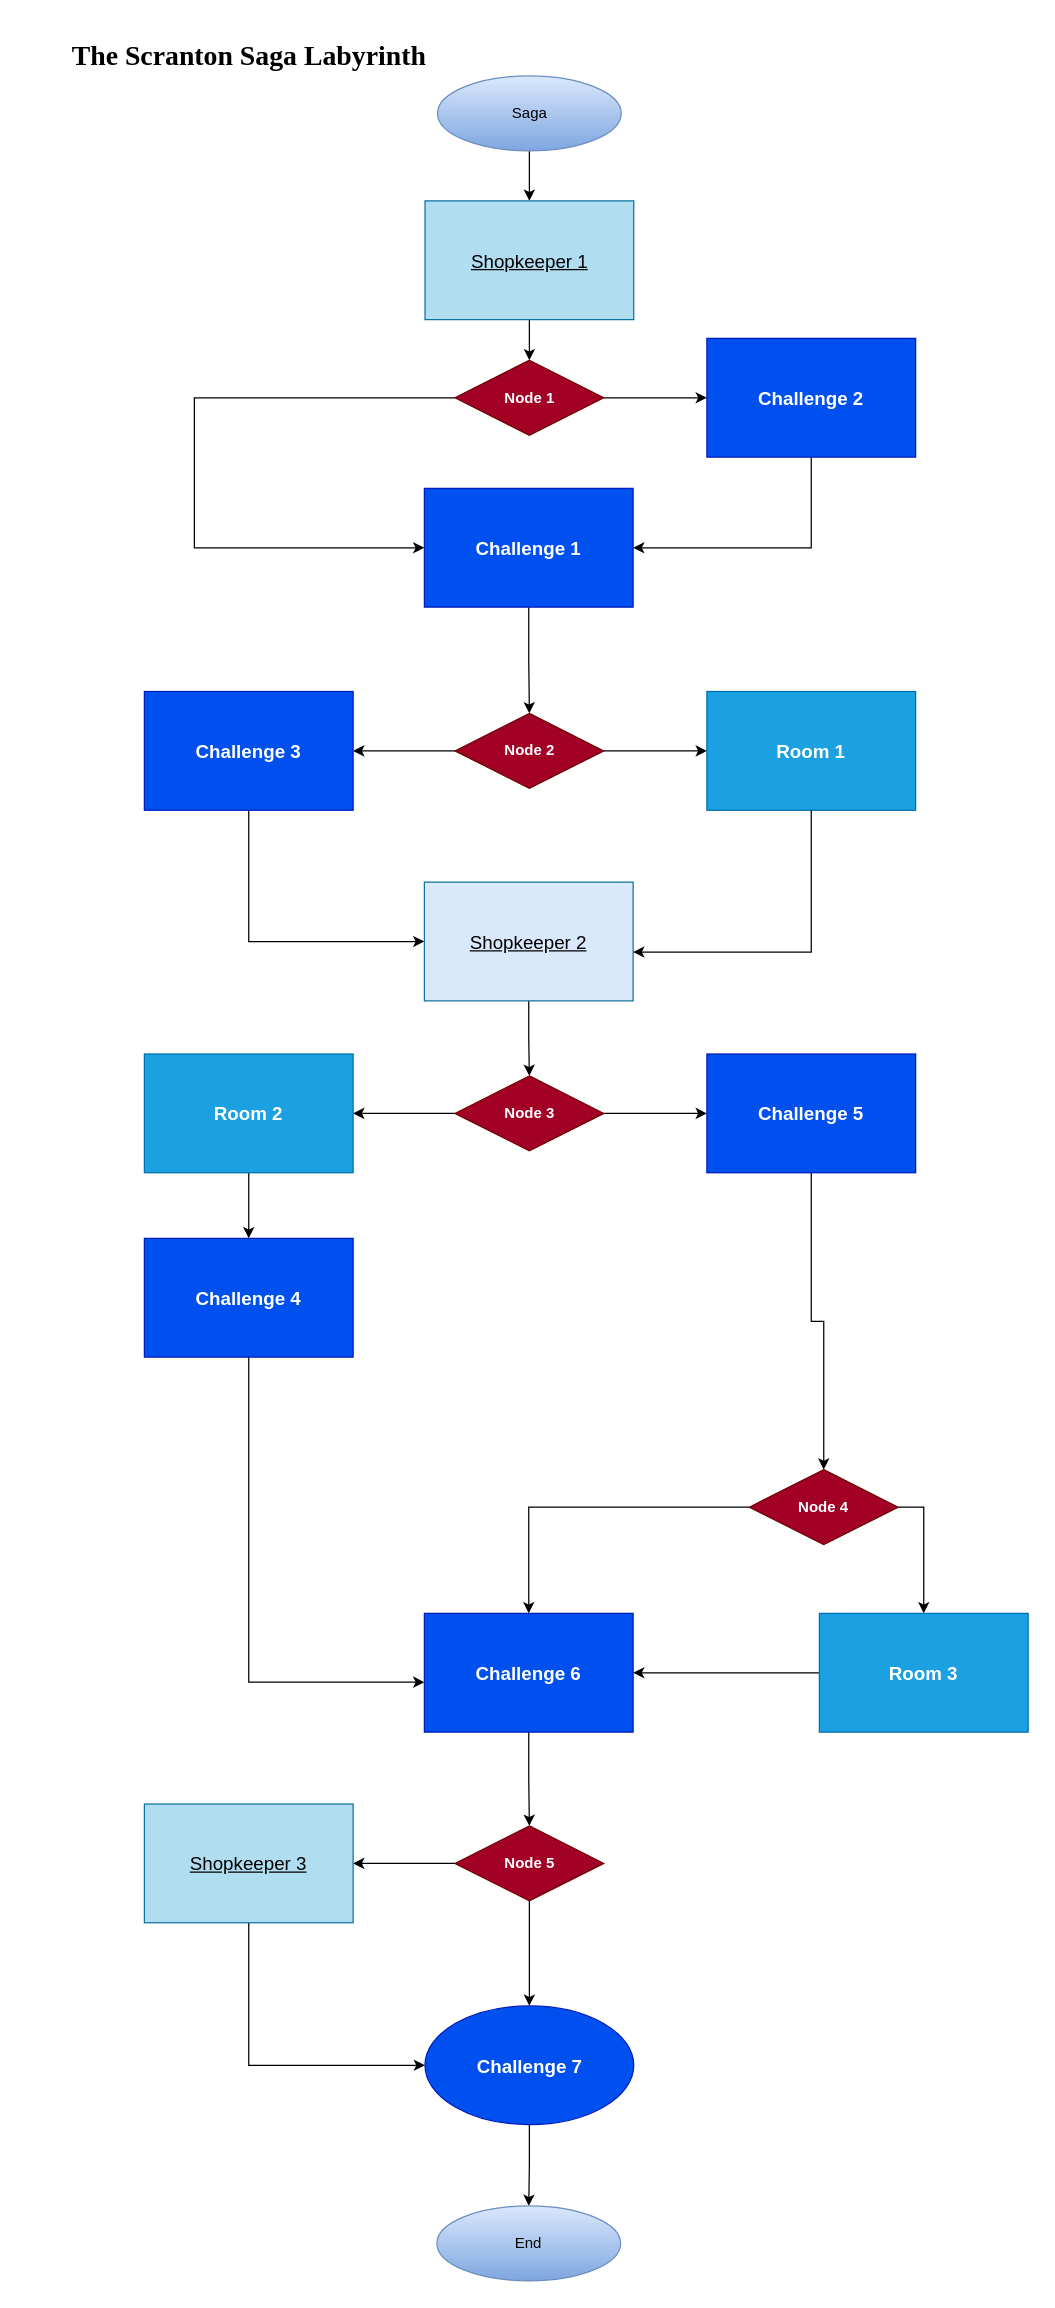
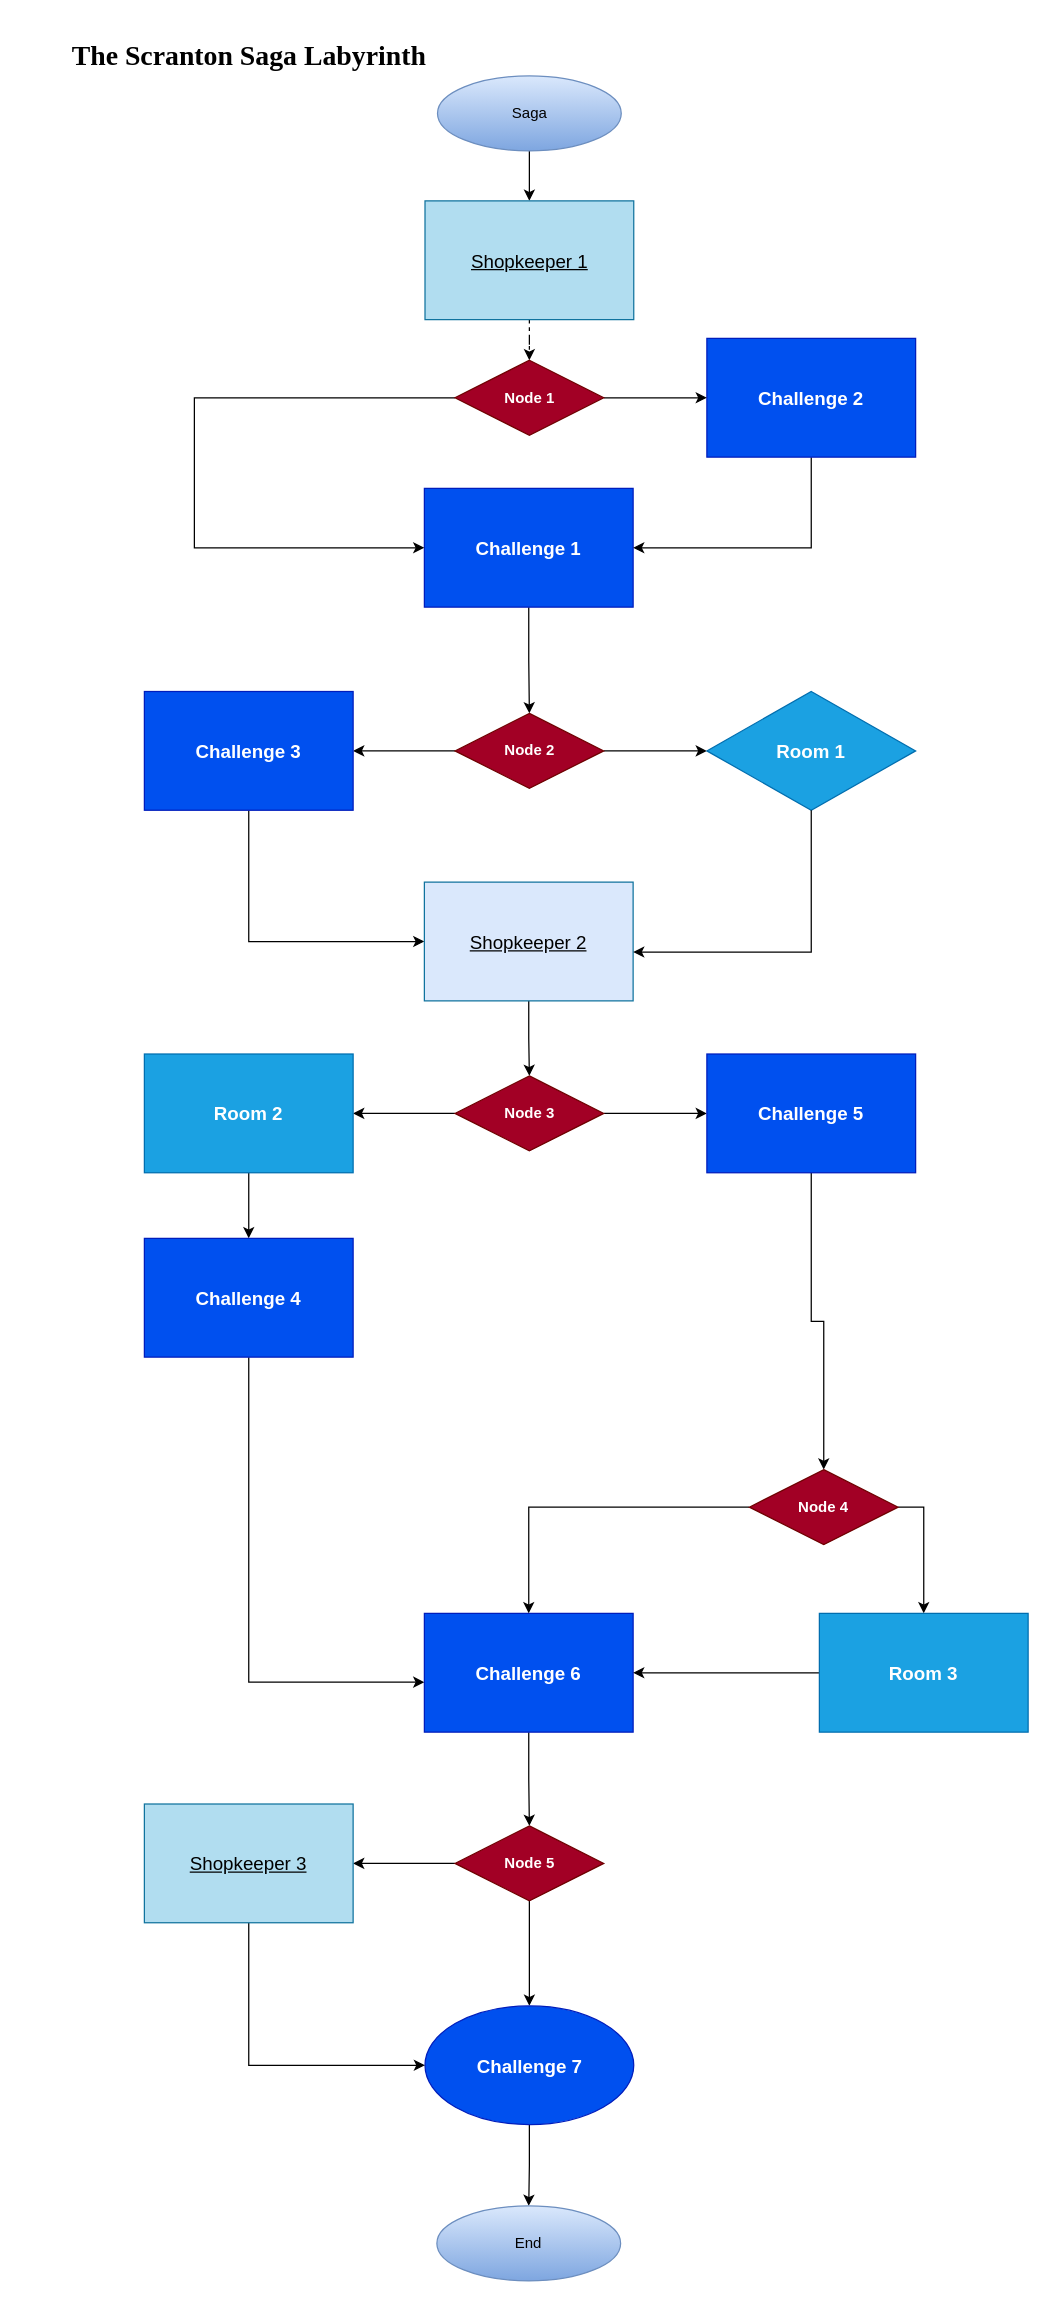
- <mxCell id="4" style="edgeStyle=orthogonalEdgeStyle;rounded=0;orthogonalLoop=1;jettySize=auto;html=1;" parent="1" source="5" target="12" edge="1"><mxGeometry relative="1" as="geometry" /></mxCell>
+ <mxCell id="4" style="edgeStyle=orthogonalEdgeStyle;rounded=0;orthogonalLoop=1;jettySize=auto;html=1;dashed=1;" parent="1" source="5" target="12" edge="1"><mxGeometry relative="1" as="geometry" /></mxCell>
- <mxCell id="18" value="Room 1" style="rounded=0;whiteSpace=wrap;html=1;fillColor=#1ba1e2;strokeColor=#006EAF;fontColor=#ffffff;fontStyle=1;fontSize=15;" parent="1" vertex="1"><mxGeometry x="565" y="552.5" width="167" height="95" as="geometry" /></mxCell>
+ <mxCell id="18" value="Room 1" style="rhombus;whiteSpace=wrap;html=1;fillColor=#1ba1e2;strokeColor=#006EAF;fontColor=#ffffff;fontStyle=1;fontSize=15;" parent="1" vertex="1"><mxGeometry x="565" y="552.5" width="167" height="95" as="geometry" /></mxCell>
